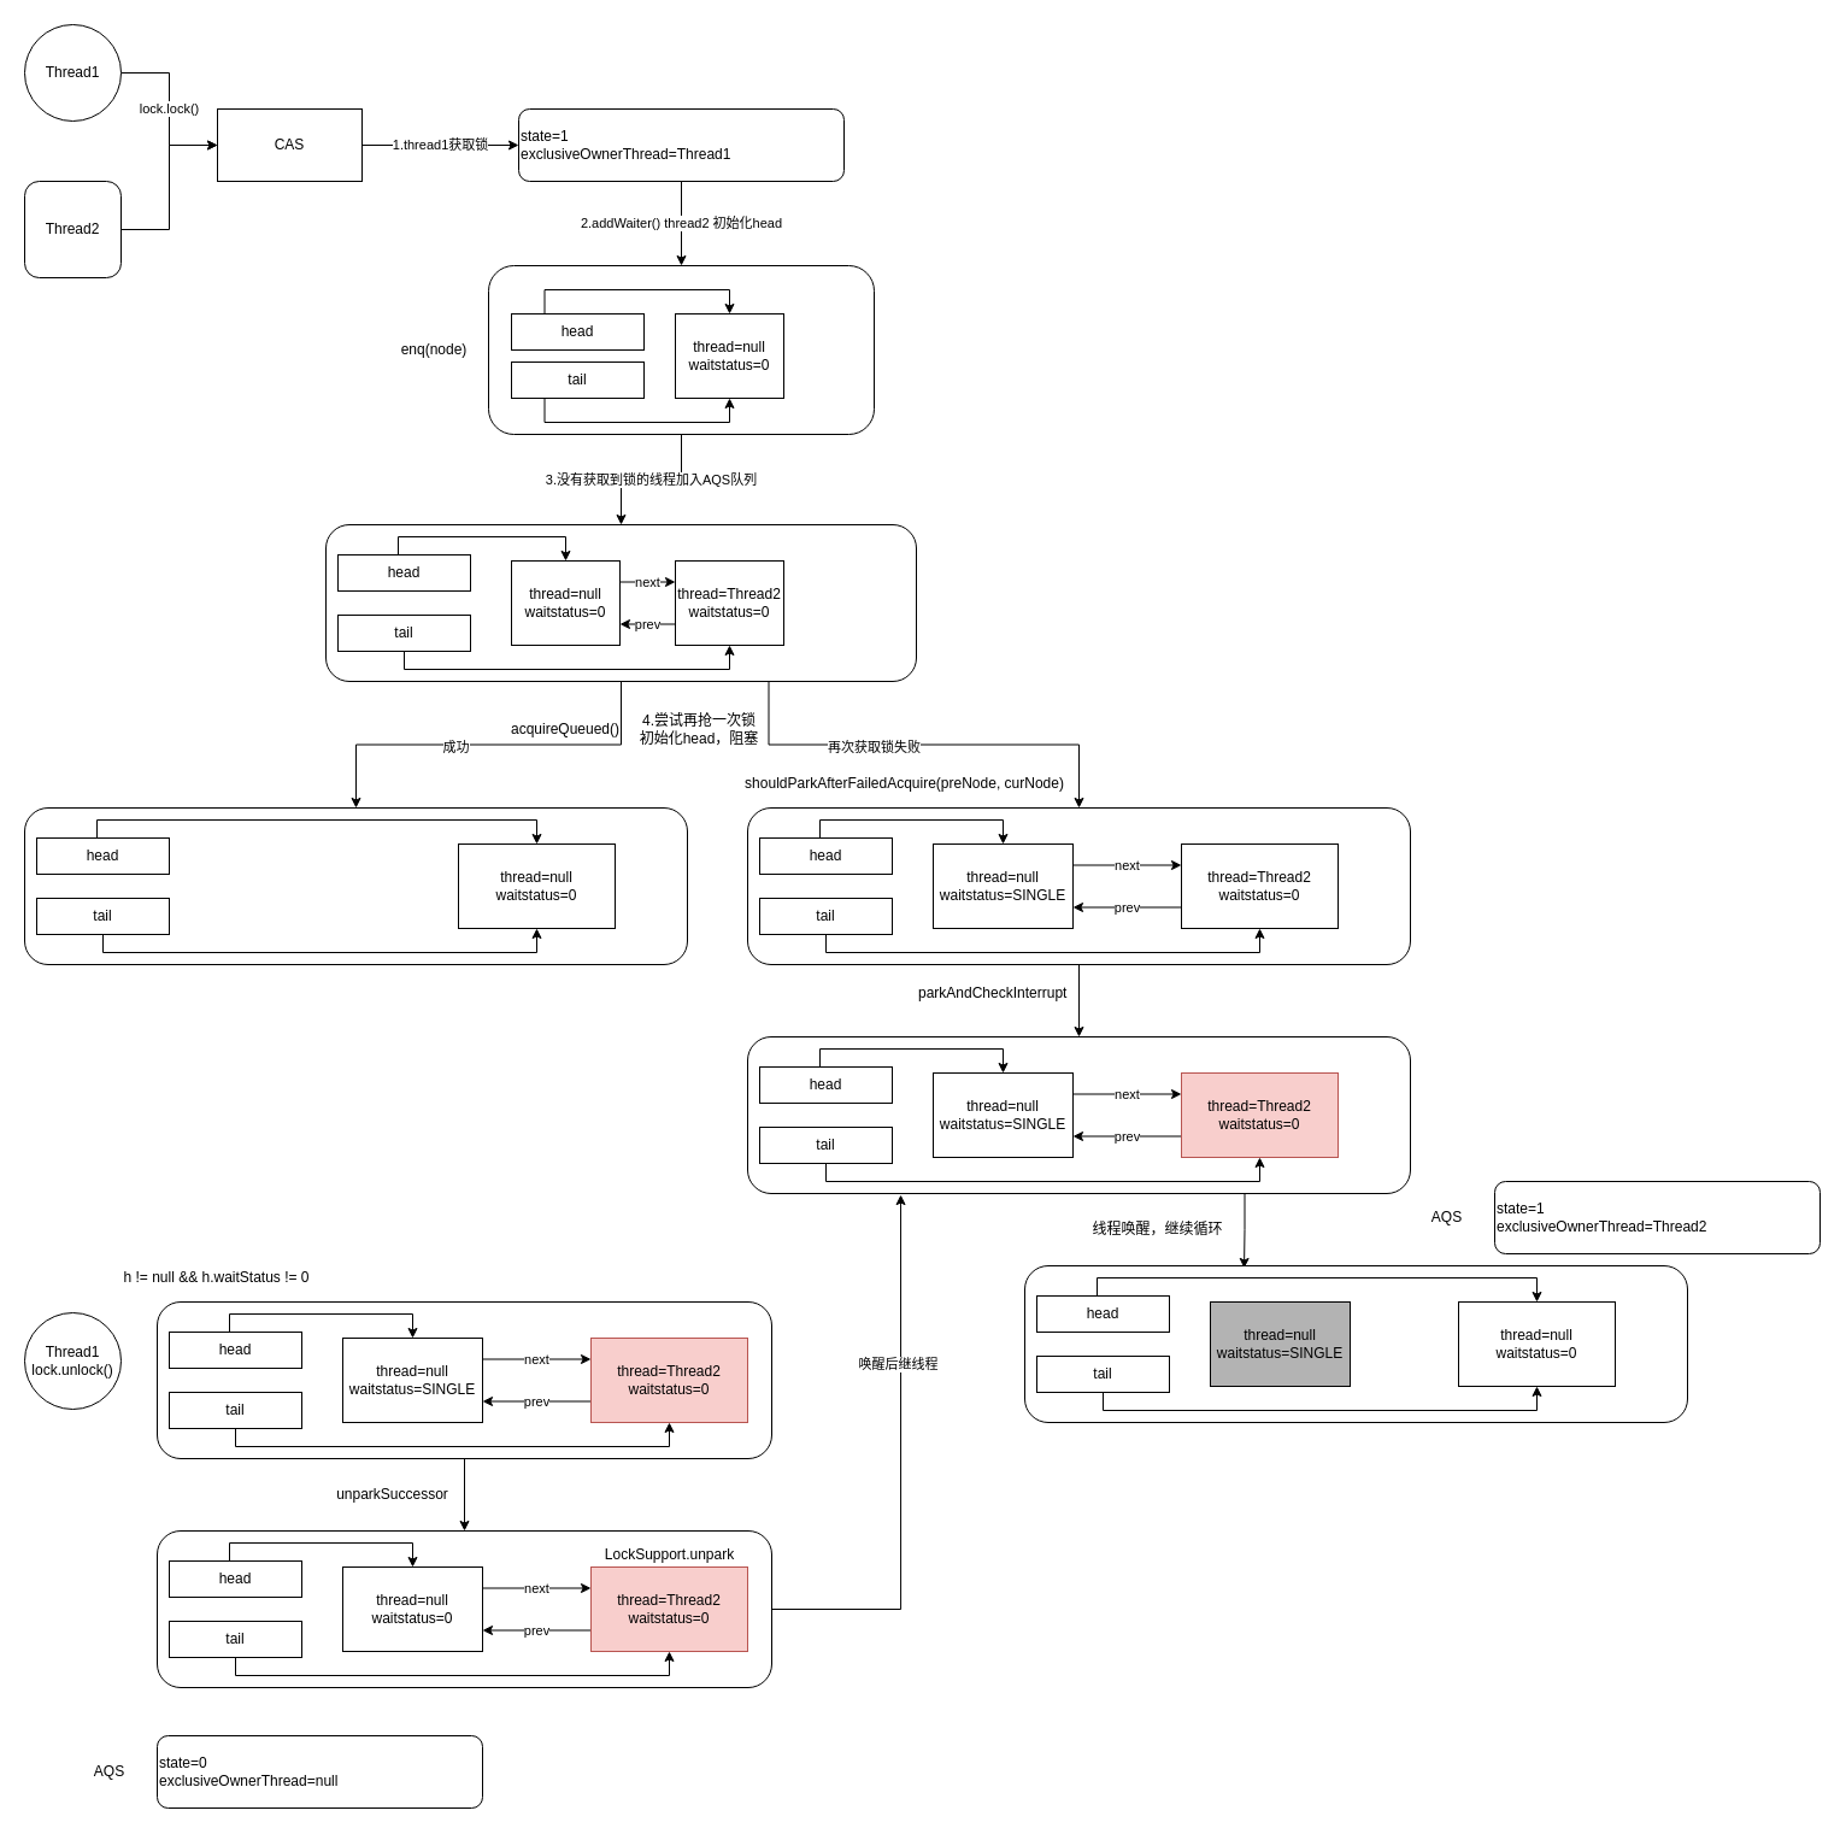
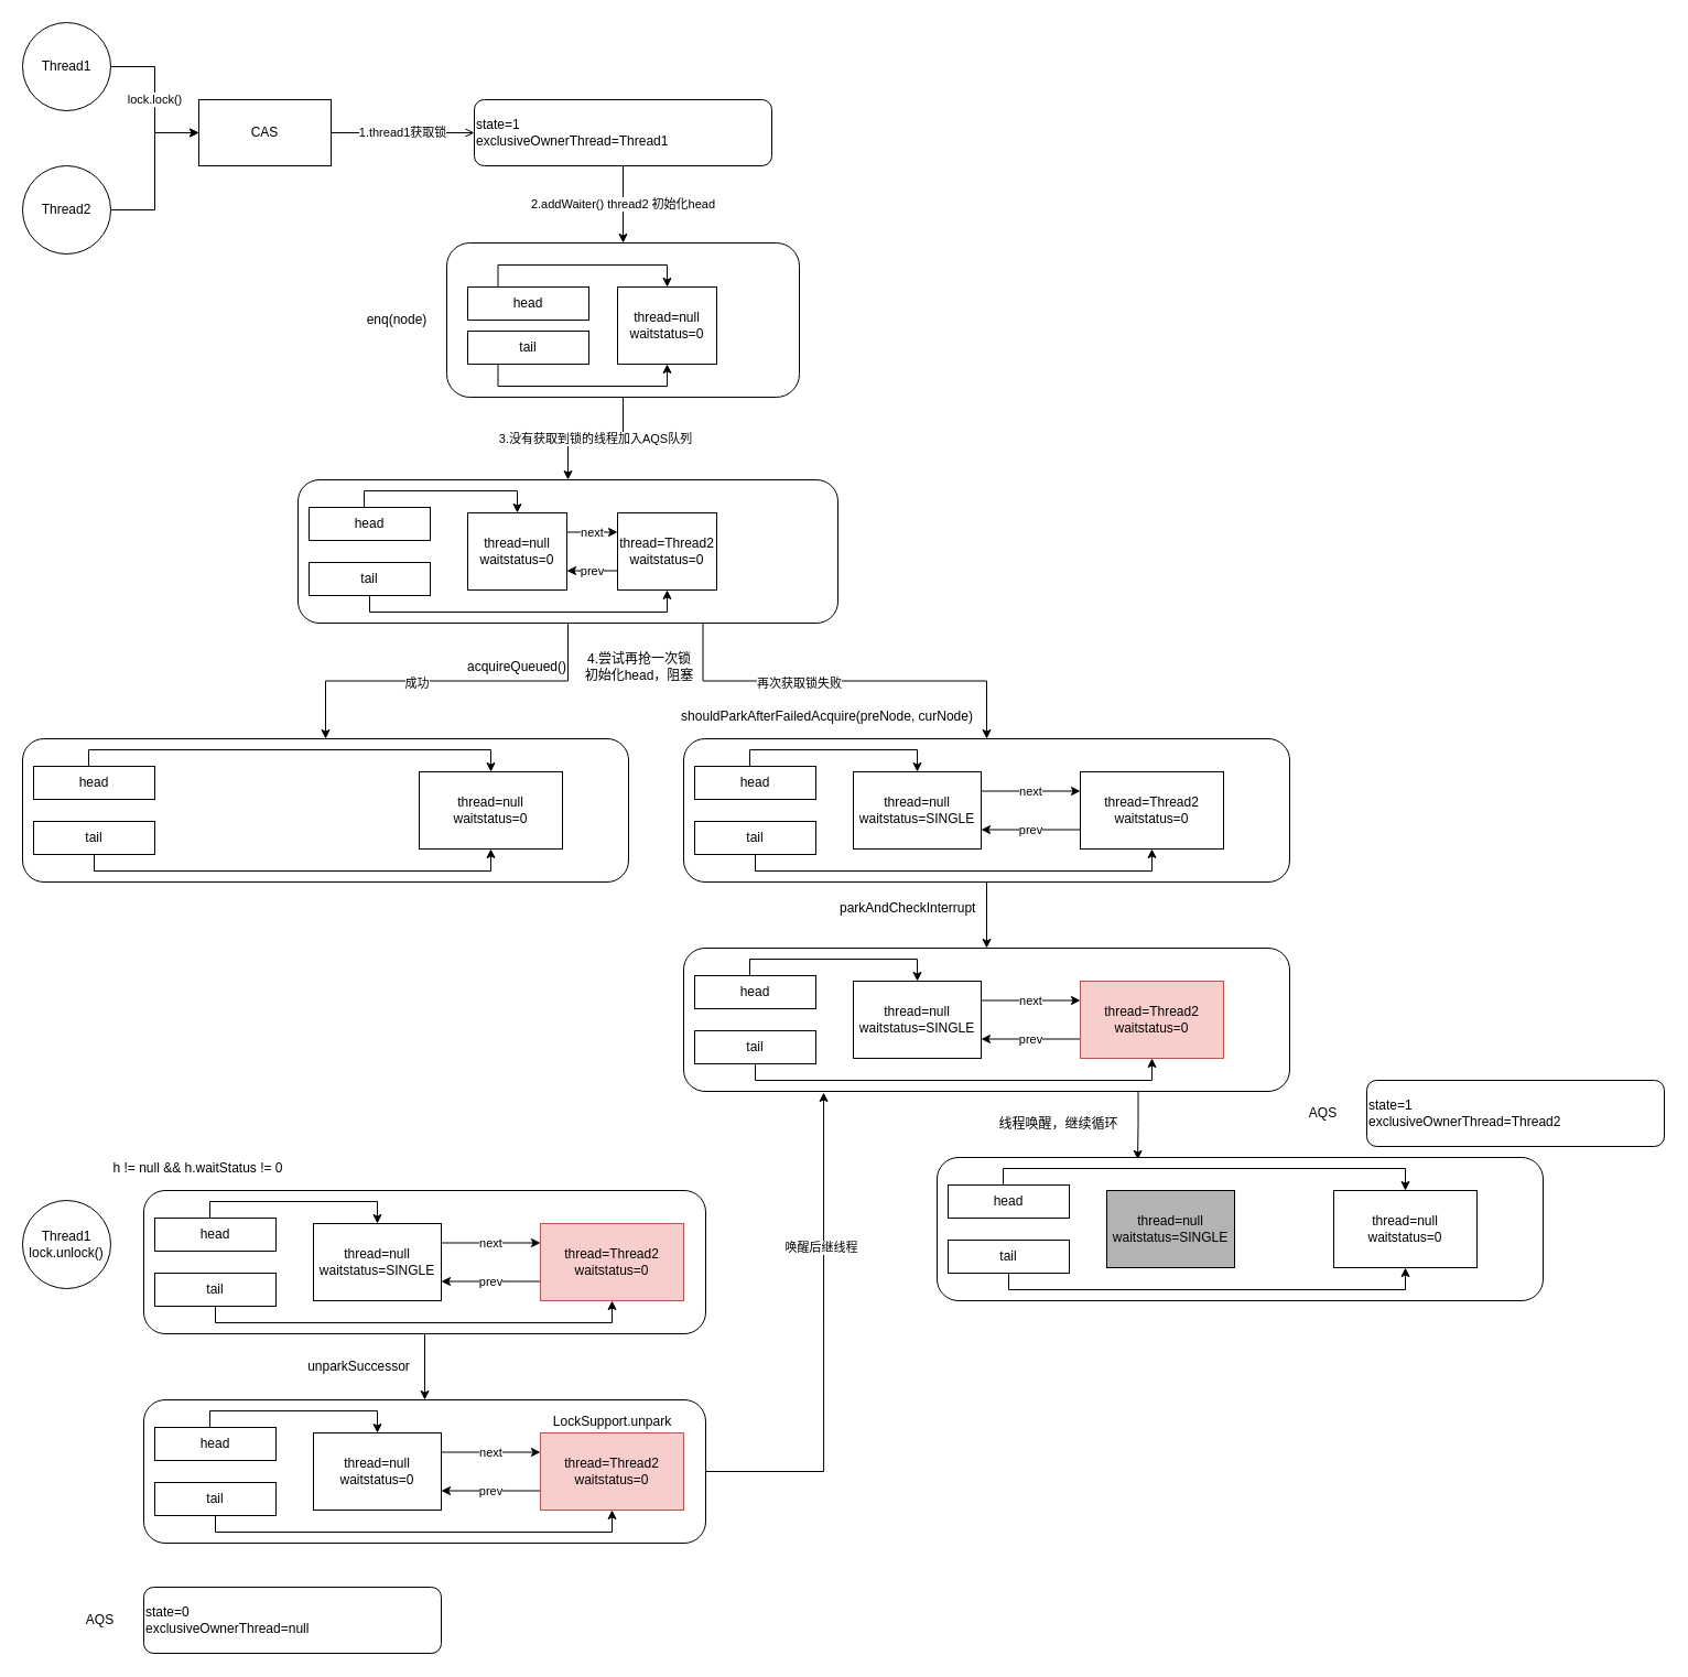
- <mxCell id="4" value="1.thread1获取锁" style="edgeStyle=orthogonalEdgeStyle;rounded=0;orthogonalLoop=1;jettySize=auto;html=1;exitX=1;exitY=0.5;exitDx=0;exitDy=0;" parent="1" source="5" target="7" edge="1"><mxGeometry relative="1" as="geometry" /></mxCell>
+ <mxCell id="4" value="1.thread1获取锁" style="edgeStyle=orthogonalEdgeStyle;rounded=0;orthogonalLoop=1;jettySize=auto;html=1;exitX=1;exitY=0.5;exitDx=0;exitDy=0;endArrow=open;" parent="1" source="5" target="7" edge="1"><mxGeometry relative="1" as="geometry" /></mxCell>
- <mxCell id="9" value="Thread2" style="whiteSpace=wrap;html=1;aspect=fixed;align=center;rounded=1;" parent="1" vertex="1"><mxGeometry x="20" y="150" width="80" height="80" as="geometry" /></mxCell>
+ <mxCell id="9" value="Thread2" style="ellipse;whiteSpace=wrap;html=1;aspect=fixed;align=center;" parent="1" vertex="1"><mxGeometry x="20" y="150" width="80" height="80" as="geometry" /></mxCell>
